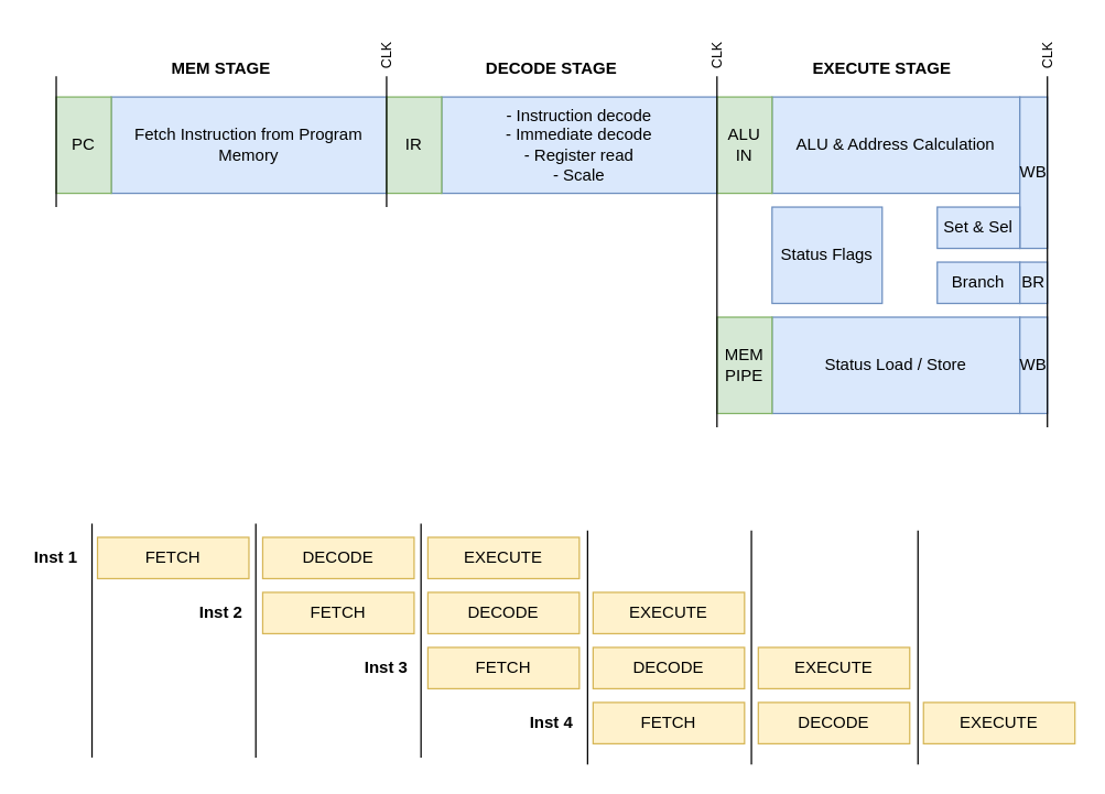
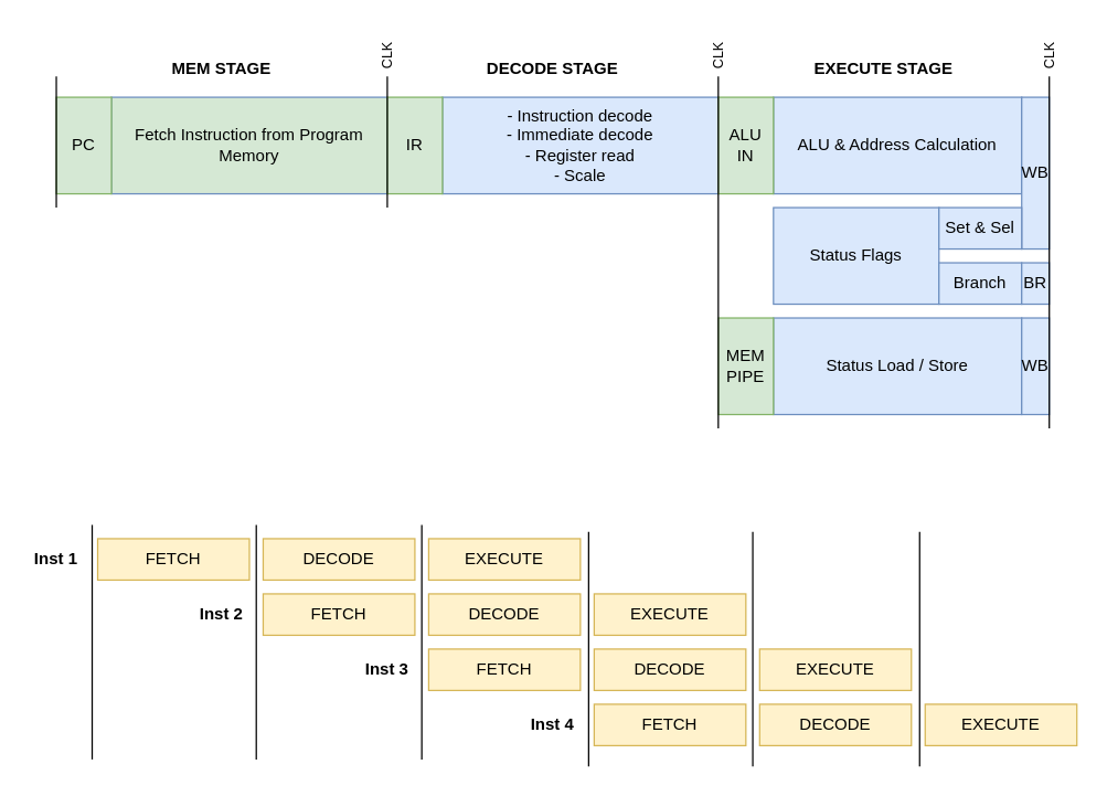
- <mxCell id="2" value="Fetch Instruction from Program Memory" style="rounded=0;whiteSpace=wrap;html=1;horizontal=1;verticalAlign=middle;fillColor=#dae8fc;strokeColor=#6c8ebf;" parent="1" vertex="1"><mxGeometry x="80" y="70" width="200" height="70" as="geometry" /></mxCell>
+ <mxCell id="2" value="Fetch Instruction from Program Memory" style="rounded=0;whiteSpace=wrap;html=1;horizontal=1;verticalAlign=middle;fillColor=#d5e8d4;strokeColor=#6c8ebf;" parent="1" vertex="1"><mxGeometry x="80" y="70" width="200" height="70" as="geometry" /></mxCell>
- <mxCell id="9" value="Status Flags" style="rounded=0;whiteSpace=wrap;html=1;fillColor=#dae8fc;strokeColor=#6c8ebf;" parent="1" vertex="1"><mxGeometry x="560" y="150" width="80" height="70" as="geometry" /></mxCell>
+ <mxCell id="9" value="Status Flags" style="rounded=0;whiteSpace=wrap;html=1;fillColor=#dae8fc;strokeColor=#6c8ebf;" parent="1" vertex="1"><mxGeometry x="560" y="150" width="120" height="70" as="geometry" /></mxCell>
